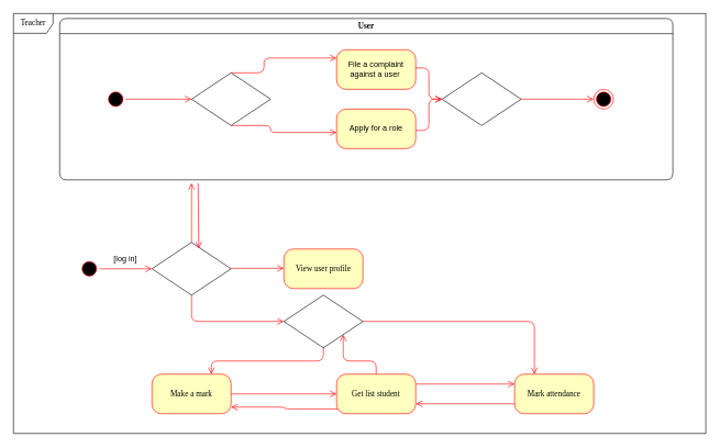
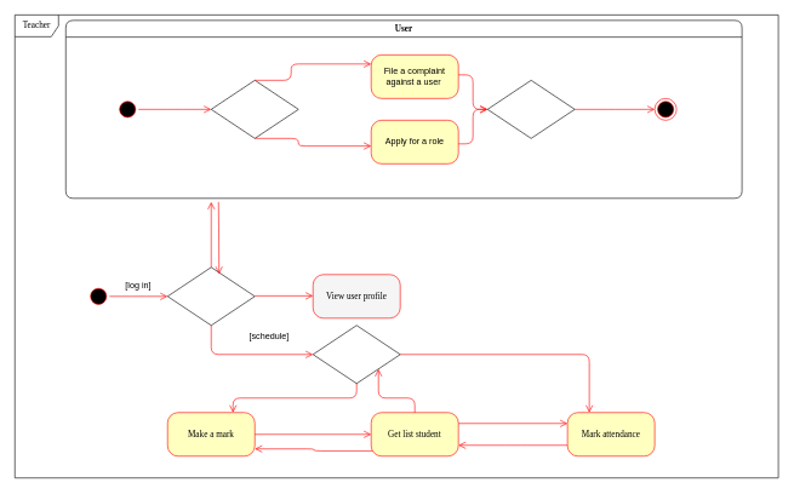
- <mxCell id="34" value="View user profile" style="rounded=1;whiteSpace=wrap;html=1;arcSize=24;fillColor=#ffffc0;strokeColor=#ff0000;shadow=0;comic=0;labelBackgroundColor=none;fontFamily=Verdana;fontSize=12;fontColor=#000000;align=center;" vertex="1" parent="1"><mxGeometry x="430" y="377.5" width="120" height="60" as="geometry" /></mxCell>
+ <mxCell id="34" value="View user profile" style="rounded=1;whiteSpace=wrap;html=1;arcSize=24;fillColor=#f5f5f5;strokeColor=#ff0000;shadow=0;comic=0;labelBackgroundColor=none;fontFamily=Verdana;fontSize=12;fontColor=#000000;align=center;" vertex="1" parent="1"><mxGeometry x="430" y="377.5" width="120" height="60" as="geometry" /></mxCell>
+ <mxCell id="30" value="[schedule]" style="text;html=1;align=center;verticalAlign=middle;whiteSpace=wrap;rounded=0;" vertex="1" parent="1"><mxGeometry x="340" y="447.5" width="60" height="30" as="geometry" /></mxCell>
